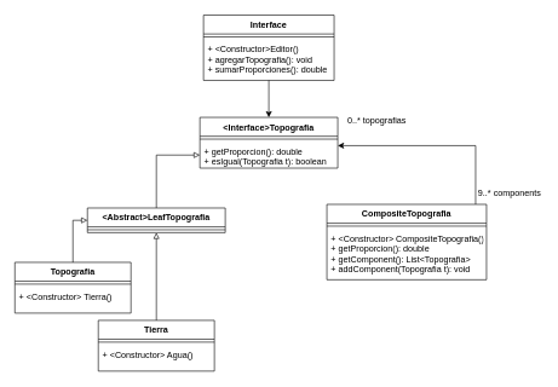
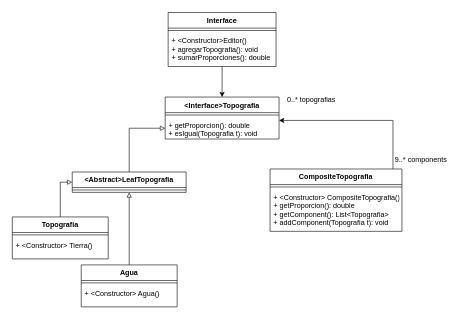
- <mxCell id="4" value="+ getProporcion(): double&#10;+ esIgual(Topografia t): boolean" style="text;strokeColor=none;fillColor=none;align=left;verticalAlign=top;spacingLeft=4;spacingRight=4;overflow=hidden;rotatable=0;points=[[0,0.5],[1,0.5]];portConstraint=eastwest;" parent="2" vertex="1"><mxGeometry y="34" width="190" height="36" as="geometry" /></mxCell>
+ <mxCell id="4" value="+ getProporcion(): double&#10;+ esIgual(Topografia t): void" style="text;strokeColor=none;fillColor=none;align=left;verticalAlign=top;spacingLeft=4;spacingRight=4;overflow=hidden;rotatable=0;points=[[0,0.5],[1,0.5]];portConstraint=eastwest;" parent="2" vertex="1"><mxGeometry y="34" width="190" height="36" as="geometry" /></mxCell>
- <mxCell id="23" value="Tierra" style="swimlane;fontStyle=1;align=center;verticalAlign=top;childLayout=stackLayout;horizontal=1;startSize=26;horizontalStack=0;resizeParent=1;resizeParentMax=0;resizeLast=0;collapsible=1;marginBottom=0;" parent="1" vertex="1"><mxGeometry x="135" y="441" width="160" height="70" as="geometry" /></mxCell>
+ <mxCell id="23" value="Agua" style="swimlane;fontStyle=1;align=center;verticalAlign=top;childLayout=stackLayout;horizontal=1;startSize=26;horizontalStack=0;resizeParent=1;resizeParentMax=0;resizeLast=0;collapsible=1;marginBottom=0;" parent="1" vertex="1"><mxGeometry x="135" y="441" width="160" height="70" as="geometry" /></mxCell>
